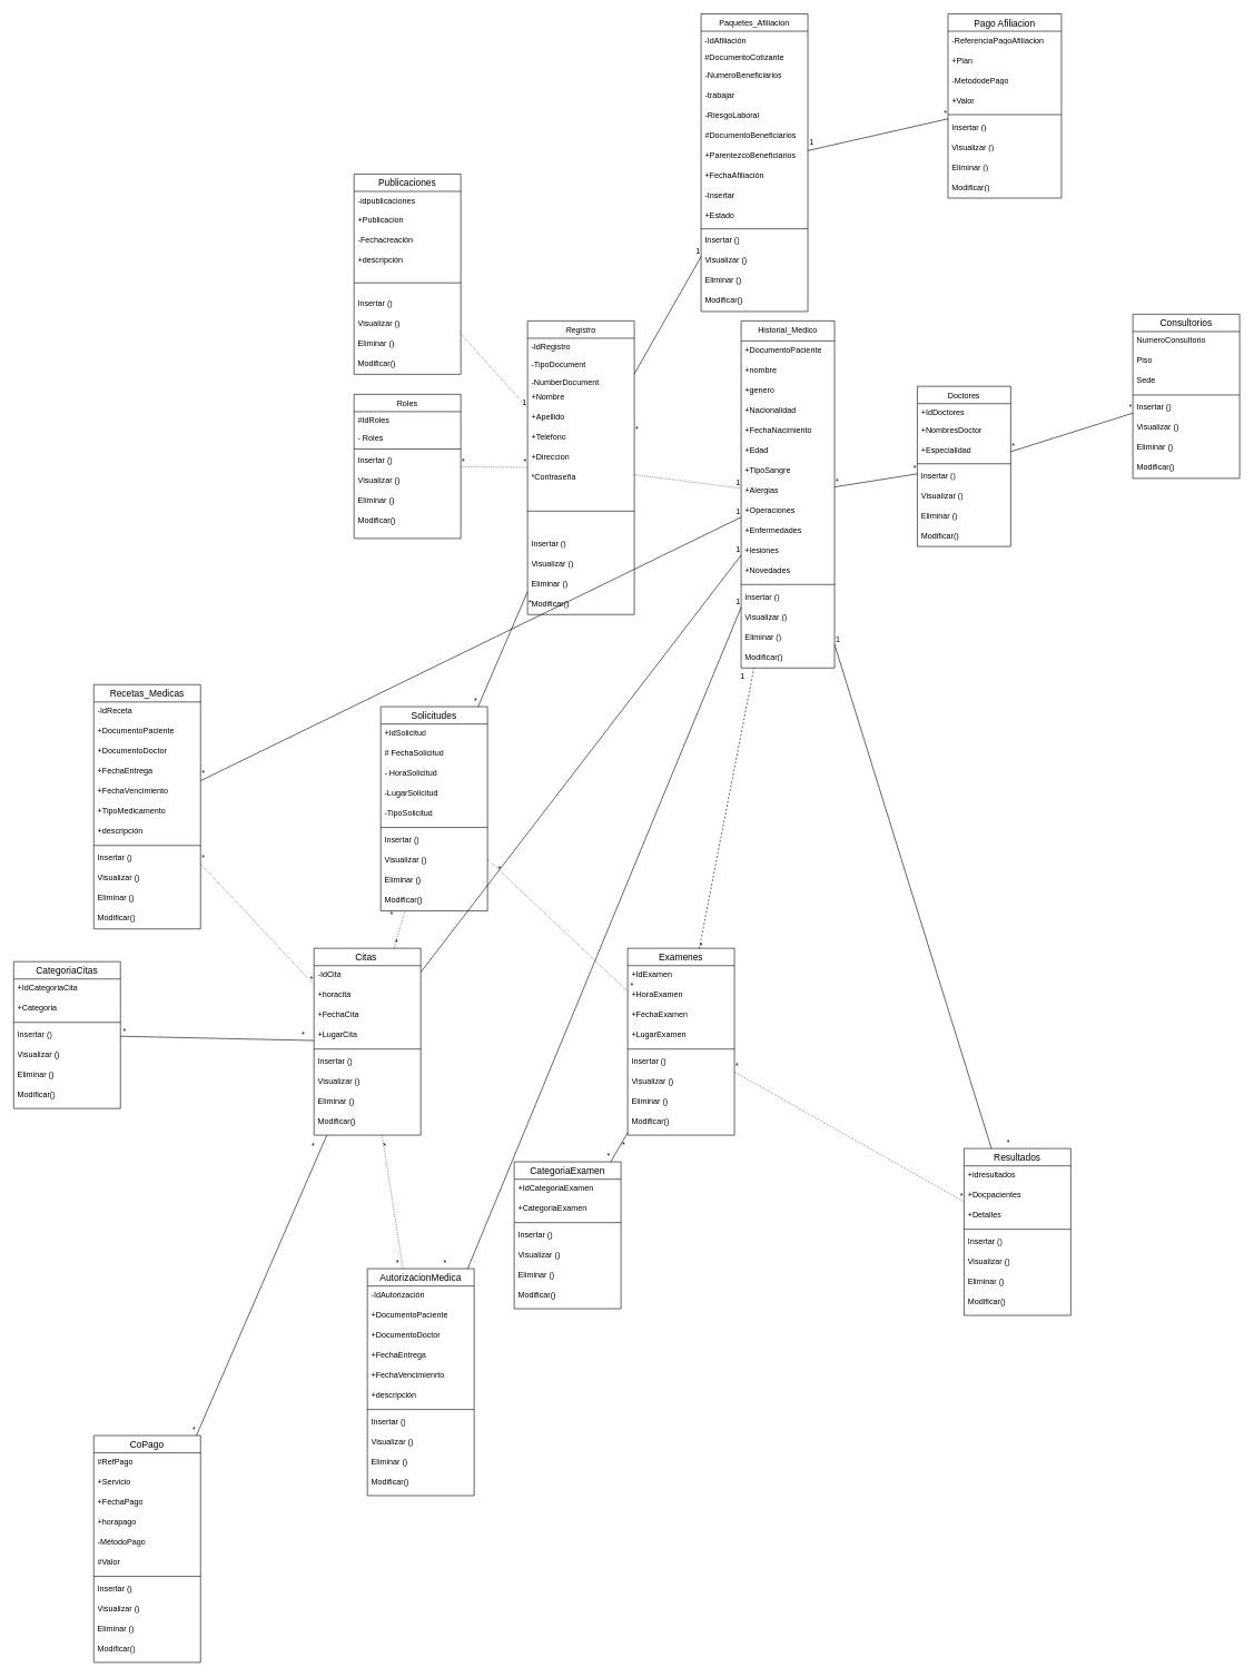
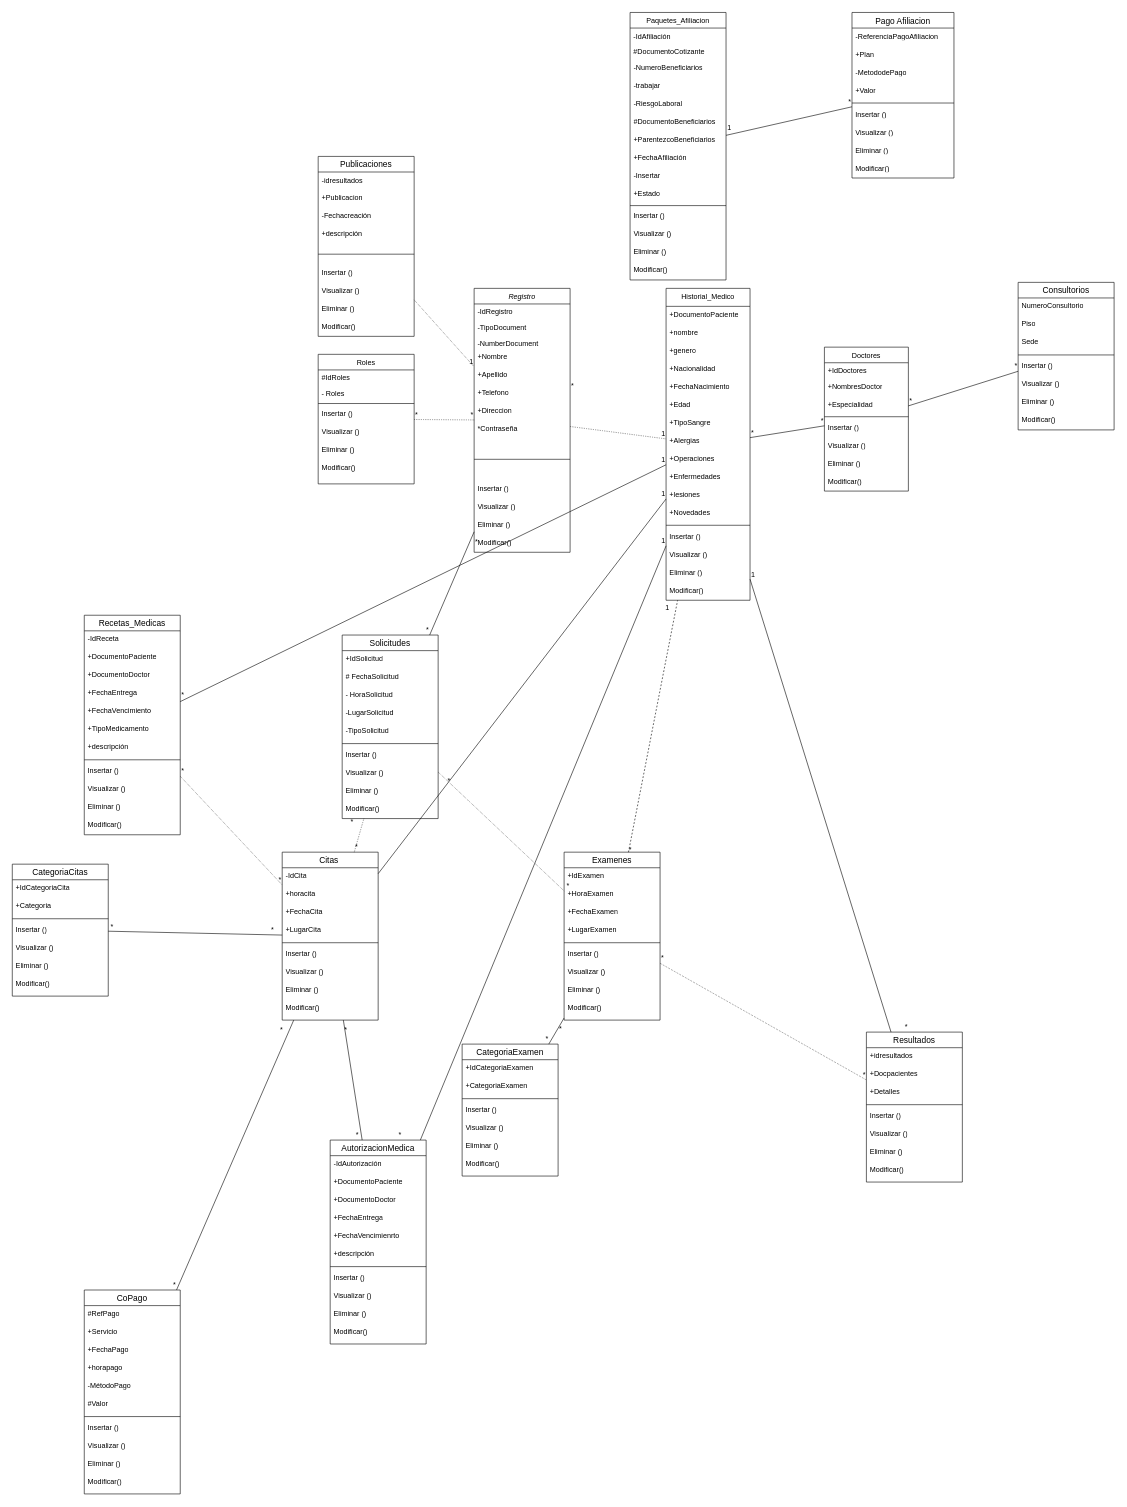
- <mxCell id="143" value="&lt;font style=&quot;vertical-align: inherit;&quot;&gt;&lt;font style=&quot;vertical-align: inherit;&quot;&gt;-idpublicaciones&lt;/font&gt;&lt;/font&gt;" style="text;strokeColor=none;fillColor=none;spacingLeft=4;spacingRight=4;overflow=hidden;rotatable=0;points=[[0,0.5],[1,0.5]];portConstraint=eastwest;fontSize=12;whiteSpace=wrap;html=1;" vertex="1" parent="142"><mxGeometry y="26" width="160" height="30" as="geometry" /></mxCell>
+ <mxCell id="143" value="&lt;font style=&quot;vertical-align: inherit;&quot;&gt;&lt;font style=&quot;vertical-align: inherit;&quot;&gt;-idresultados&lt;/font&gt;&lt;/font&gt;" style="text;strokeColor=none;fillColor=none;spacingLeft=4;spacingRight=4;overflow=hidden;rotatable=0;points=[[0,0.5],[1,0.5]];portConstraint=eastwest;fontSize=12;whiteSpace=wrap;html=1;" vertex="1" parent="142"><mxGeometry y="26" width="160" height="30" as="geometry" /></mxCell>
- <mxCell id="177" value="" style="endArrow=none;html=1;rounded=0;" edge="1" parent="1" source="2" target="16"><mxGeometry relative="1" as="geometry"><mxPoint x="760" y="240" as="sourcePoint" /><mxPoint x="920" y="240" as="targetPoint" /></mxGeometry></mxCell>
- <mxCell id="178" value="1" style="resizable=0;html=1;whiteSpace=wrap;align=right;verticalAlign=bottom;" connectable="0" vertex="1" parent="177"><mxGeometry x="1" relative="1" as="geometry" /></mxCell>
- <mxCell id="224" value="" style="endArrow=none;html=1;rounded=0;dashed=1;dashPattern=1 2;" edge="1" parent="1" source="103" target="113"><mxGeometry relative="1" as="geometry"><mxPoint x="860" y="1630" as="sourcePoint" /><mxPoint x="1020" y="1630" as="targetPoint" /></mxGeometry></mxCell>
+ <mxCell id="224" value="" style="endArrow=none;html=1;rounded=0;dashed=0;dashPattern=1 2;" edge="1" parent="1" source="103" target="113"><mxGeometry relative="1" as="geometry"><mxPoint x="860" y="1630" as="sourcePoint" /><mxPoint x="1020" y="1630" as="targetPoint" /></mxGeometry></mxCell>
